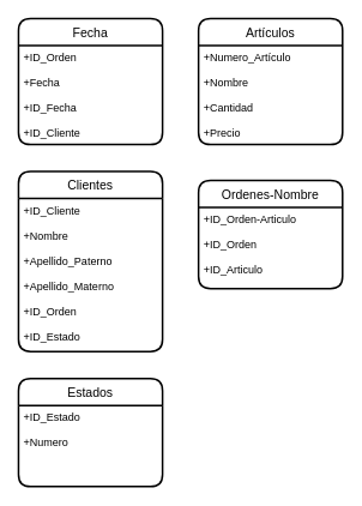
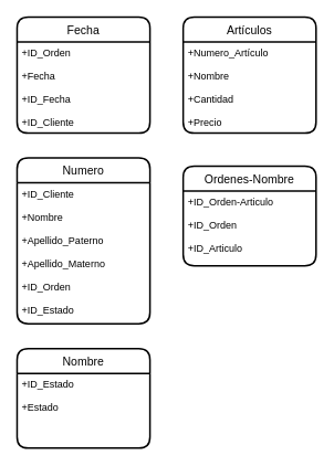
- <mxCell id="4" value="Clientes" style="swimlane;childLayout=stackLayout;horizontal=1;startSize=30;horizontalStack=0;rounded=1;fontSize=14;fontStyle=0;strokeWidth=2;resizeParent=0;resizeLast=1;shadow=0;dashed=0;align=center;" parent="1" vertex="1"><mxGeometry x="20" y="190" width="160" height="200" as="geometry" /></mxCell>
+ <mxCell id="4" value="Numero" style="swimlane;childLayout=stackLayout;horizontal=1;startSize=30;horizontalStack=0;rounded=1;fontSize=14;fontStyle=0;strokeWidth=2;resizeParent=0;resizeLast=1;shadow=0;dashed=0;align=center;" parent="1" vertex="1"><mxGeometry x="20" y="190" width="160" height="200" as="geometry" /></mxCell>
- <mxCell id="8" value="Estados" style="swimlane;childLayout=stackLayout;horizontal=1;startSize=30;horizontalStack=0;rounded=1;fontSize=14;fontStyle=0;strokeWidth=2;resizeParent=0;resizeLast=1;shadow=0;dashed=0;align=center;" parent="1" vertex="1"><mxGeometry x="20" y="420" width="160" height="120" as="geometry" /></mxCell>
+ <mxCell id="8" value="Nombre" style="swimlane;childLayout=stackLayout;horizontal=1;startSize=30;horizontalStack=0;rounded=1;fontSize=14;fontStyle=0;strokeWidth=2;resizeParent=0;resizeLast=1;shadow=0;dashed=0;align=center;" parent="1" vertex="1"><mxGeometry x="20" y="420" width="160" height="120" as="geometry" /></mxCell>
- <mxCell id="9" value="+ID_Estado&#10;&#10;+Numero&#10;" style="align=left;strokeColor=none;fillColor=none;spacingLeft=4;fontSize=12;verticalAlign=top;resizable=0;rotatable=0;part=1;" parent="8" vertex="1"><mxGeometry y="30" width="160" height="90" as="geometry" /></mxCell>
+ <mxCell id="9" value="+ID_Estado&#10;&#10;+Estado&#10;" style="align=left;strokeColor=none;fillColor=none;spacingLeft=4;fontSize=12;verticalAlign=top;resizable=0;rotatable=0;part=1;" parent="8" vertex="1"><mxGeometry y="30" width="160" height="90" as="geometry" /></mxCell>
